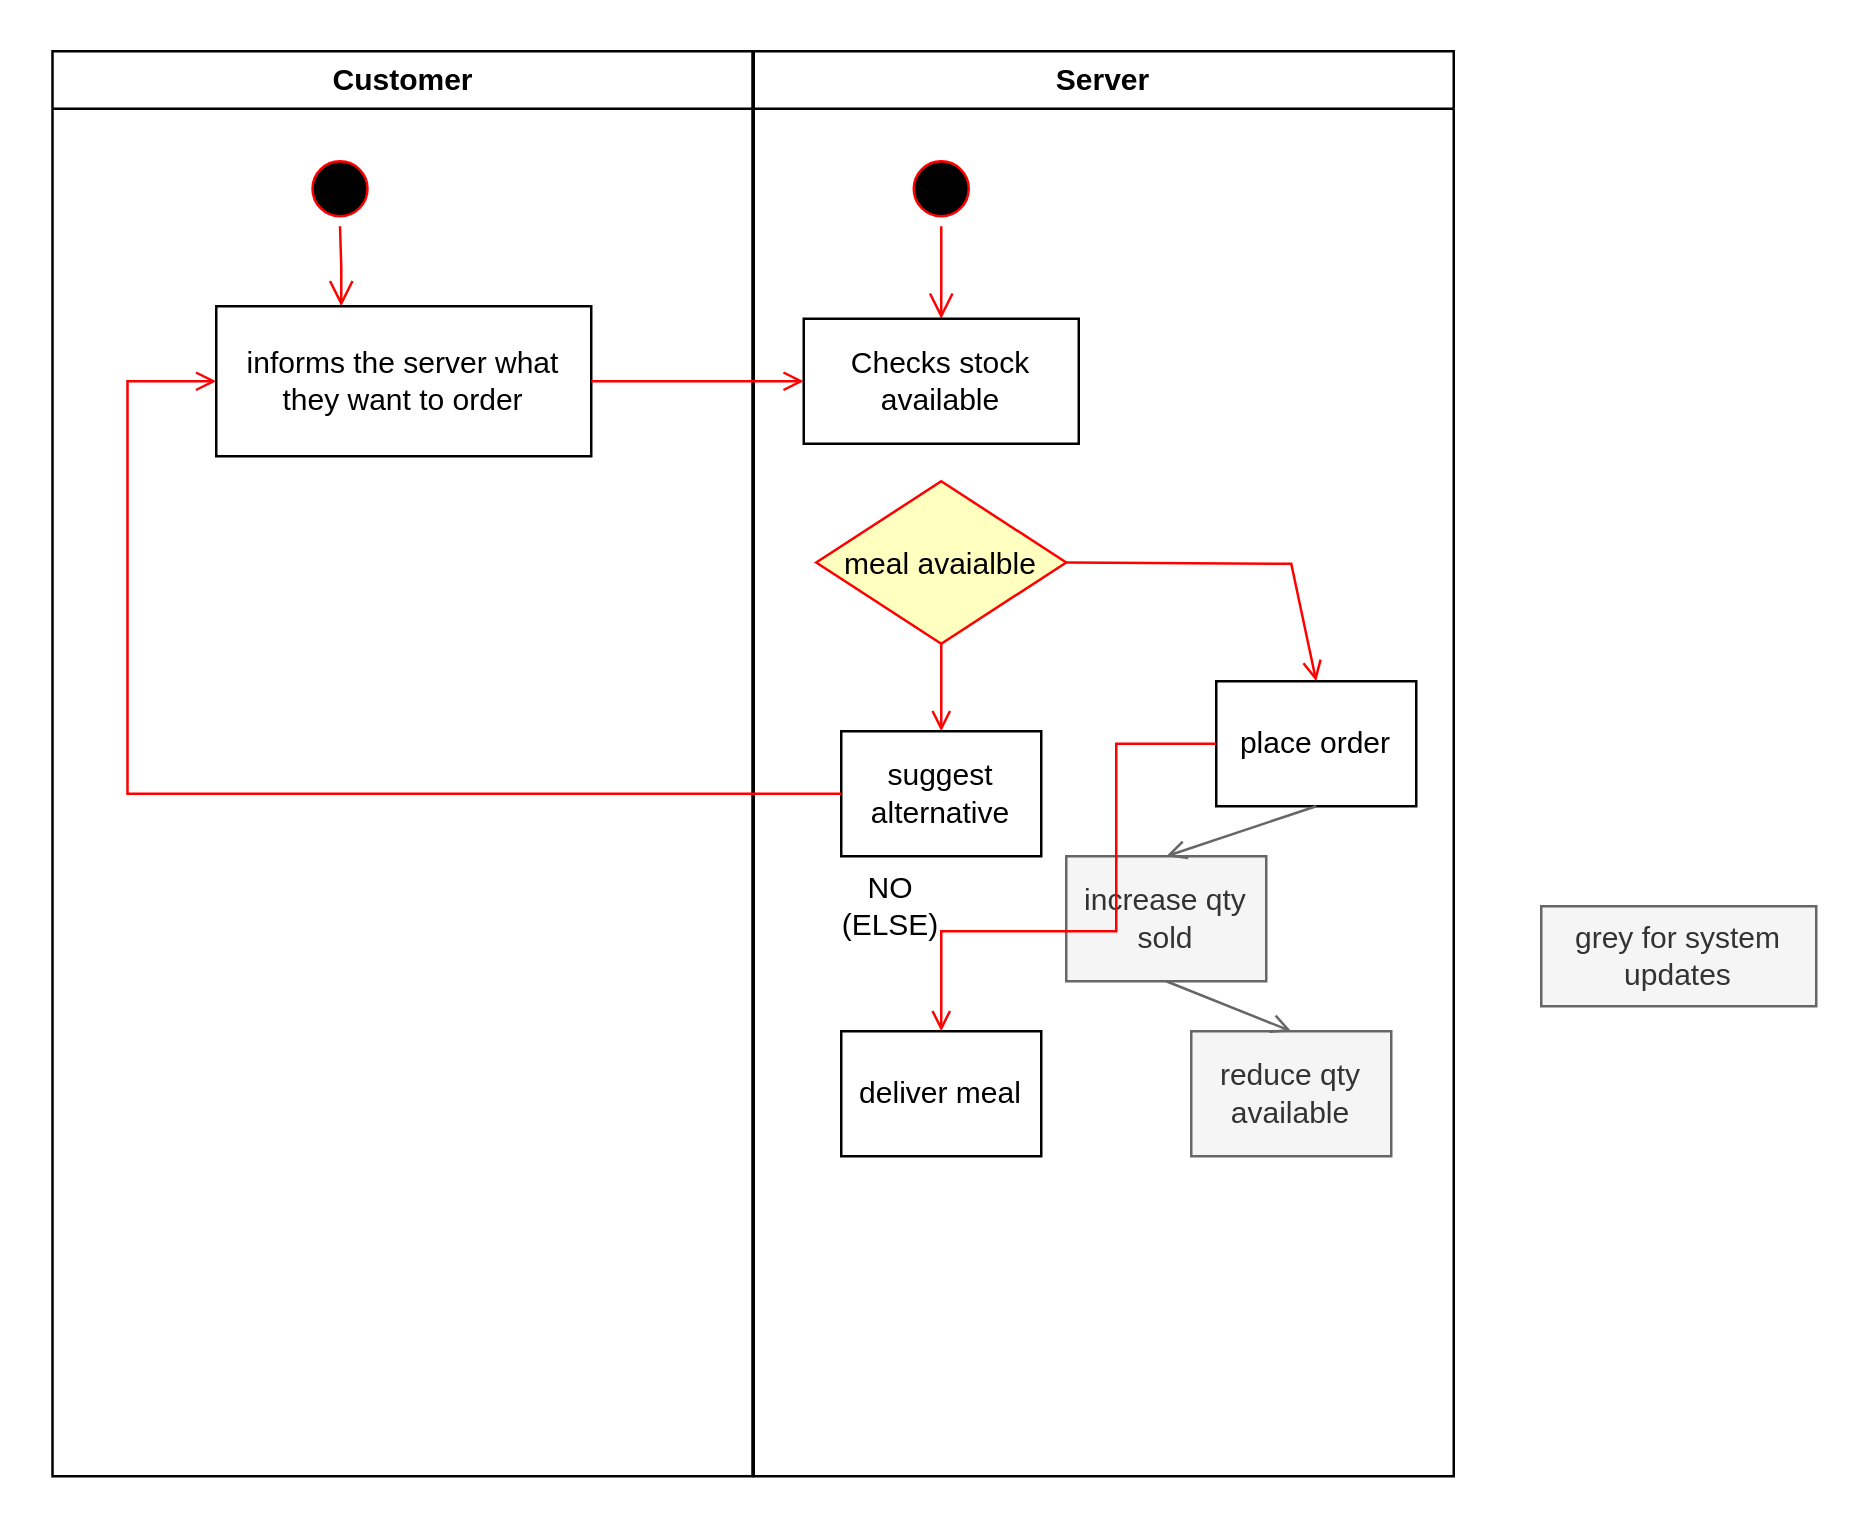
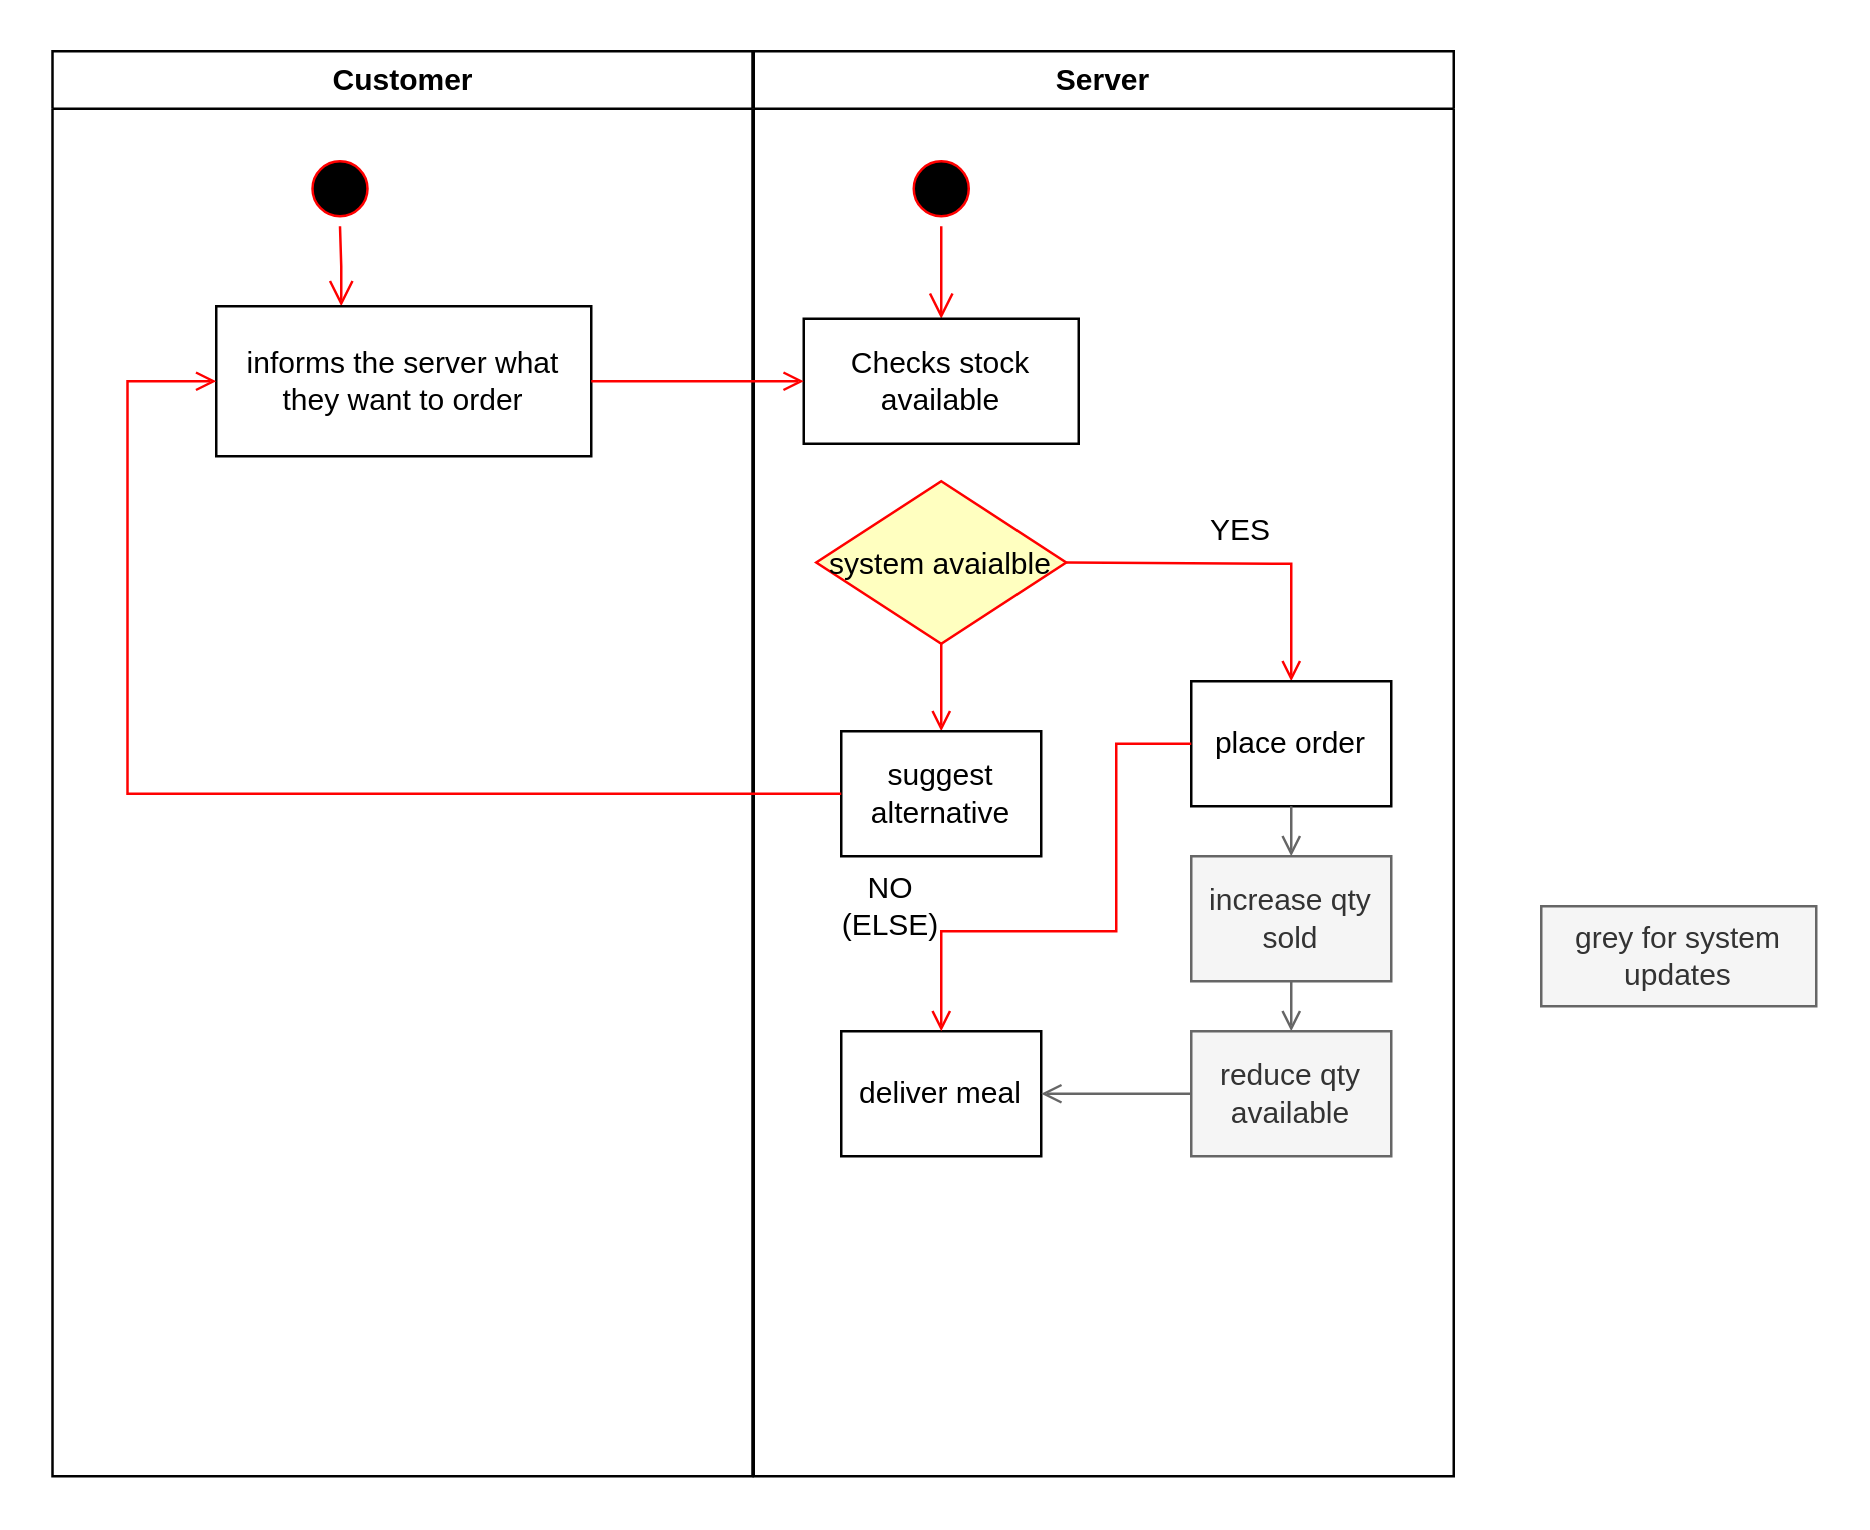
+ <mxCell id="16" value="YES" style="text;html=1;strokeColor=none;fillColor=none;align=center;verticalAlign=middle;whiteSpace=wrap;rounded=0;" vertex="1" parent="6"><mxGeometry x="175" y="182" width="40" height="20" as="geometry" /></mxCell>
- <mxCell id="11" value="meal avaialble" style="rhombus;fillColor=#ffffc0;strokeColor=#ff0000;" parent="6" vertex="1"><mxGeometry x="25" y="172" width="100" height="65" as="geometry" /></mxCell>
+ <mxCell id="11" value="system avaialble" style="rhombus;fillColor=#ffffc0;strokeColor=#ff0000;" parent="6" vertex="1"><mxGeometry x="25" y="172" width="100" height="65" as="geometry" /></mxCell>
- <mxCell id="15" value="place order" style="whiteSpace=wrap;" vertex="1" parent="6"><mxGeometry x="185" y="252" width="80" height="50" as="geometry" /></mxCell>
+ <mxCell id="15" value="place order" style="whiteSpace=wrap;" vertex="1" parent="6"><mxGeometry x="175" y="252" width="80" height="50" as="geometry" /></mxCell>
- <mxCell id="17" value="increase qty sold" style="whiteSpace=wrap;fillColor=#f5f5f5;strokeColor=#666666;fontColor=#333333;" vertex="1" parent="6"><mxGeometry x="125" y="322" width="80" height="50" as="geometry" /></mxCell>
+ <mxCell id="17" value="increase qty sold" style="whiteSpace=wrap;fillColor=#f5f5f5;strokeColor=#666666;fontColor=#333333;" vertex="1" parent="6"><mxGeometry x="175" y="322" width="80" height="50" as="geometry" /></mxCell>
+ <mxCell id="22" value="" style="endArrow=open;strokeColor=#666666;endFill=1;rounded=0;entryX=1;entryY=0.5;entryDx=0;entryDy=0;exitX=0;exitY=0.5;exitDx=0;exitDy=0;fillColor=#f5f5f5;" edge="1" parent="6" source="18" target="21"><mxGeometry relative="1" as="geometry"><mxPoint x="225" y="382" as="sourcePoint" /><mxPoint x="225" y="402" as="targetPoint" /></mxGeometry></mxCell>
